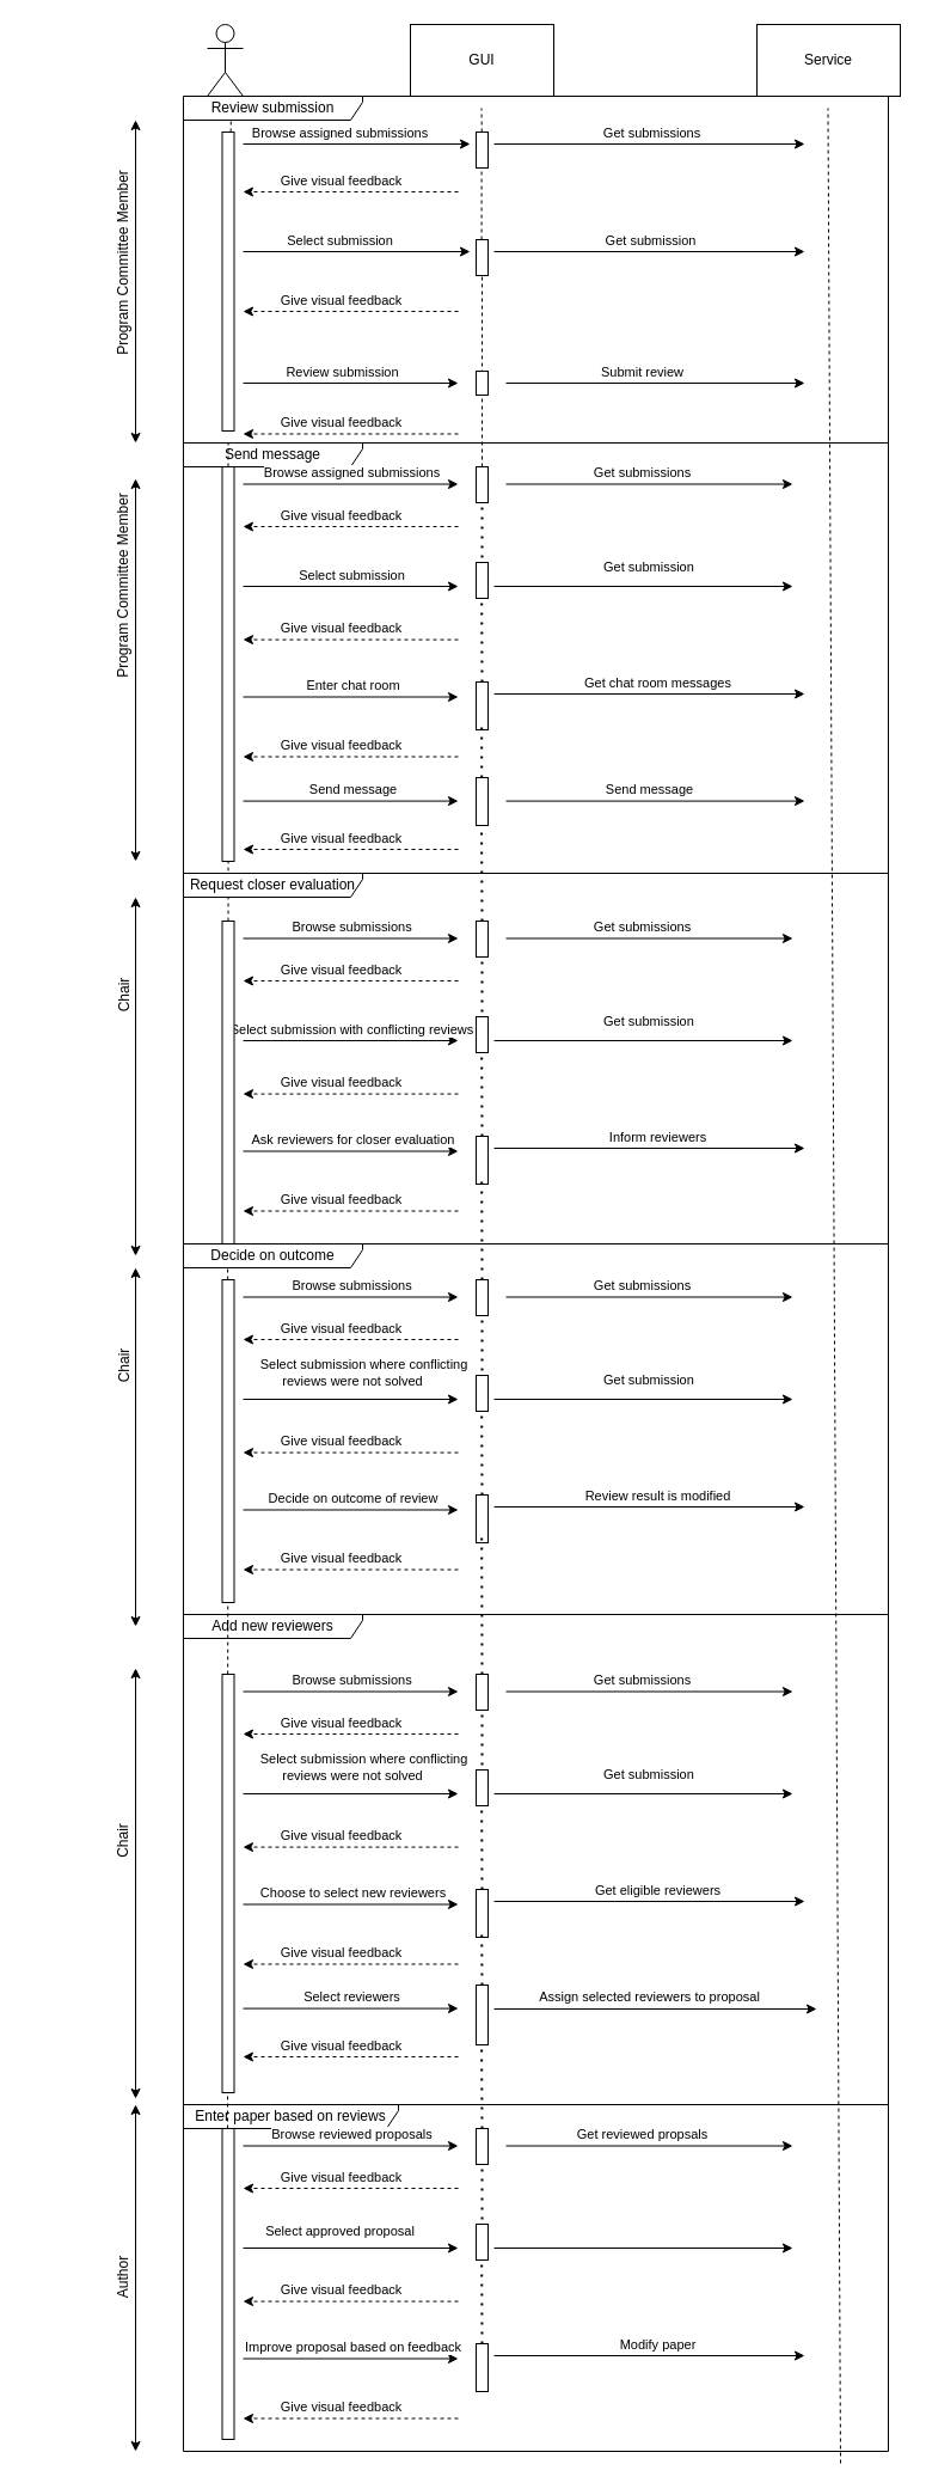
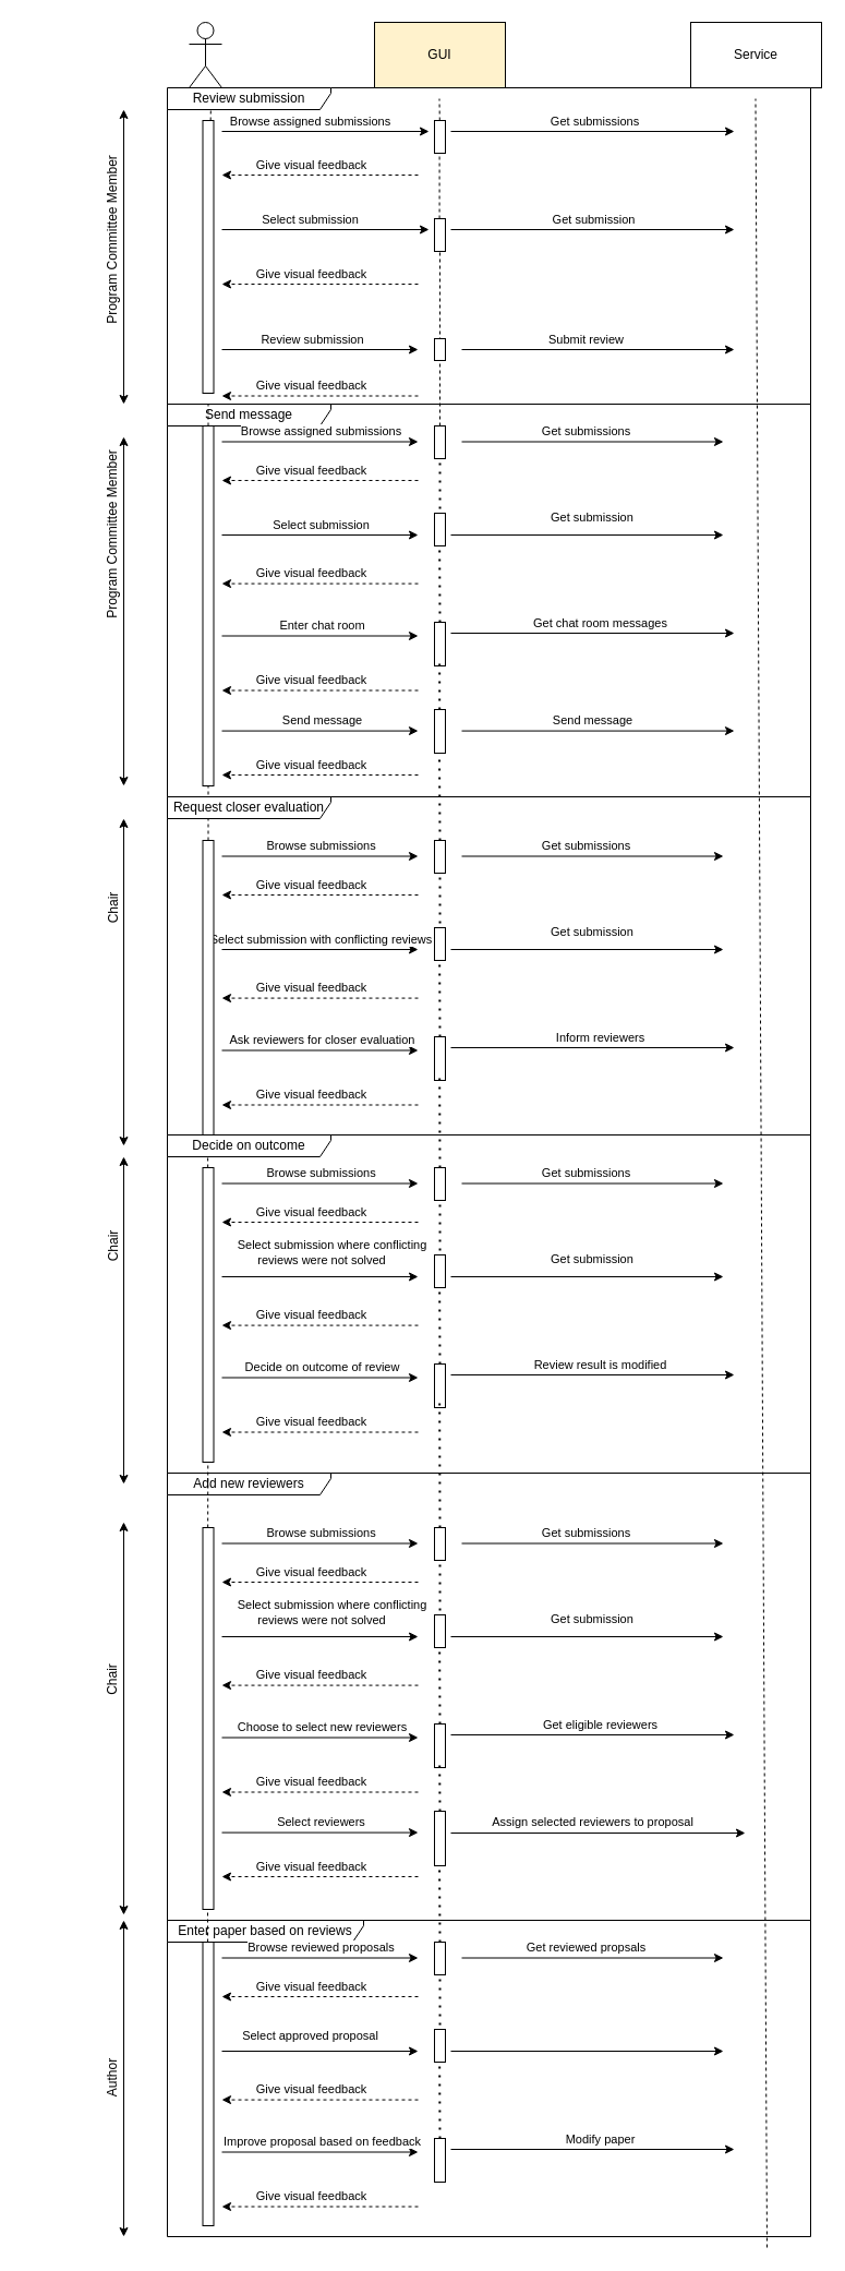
- <mxCell id="6" value="GUI" style="rounded=0;whiteSpace=wrap;html=1;" vertex="1" parent="1"><mxGeometry x="343" y="20" width="120" height="60" as="geometry" /></mxCell>
+ <mxCell id="6" value="GUI" style="rounded=0;whiteSpace=wrap;html=1;fillColor=#fff2cc;" vertex="1" parent="1"><mxGeometry x="343" y="20" width="120" height="60" as="geometry" /></mxCell>
